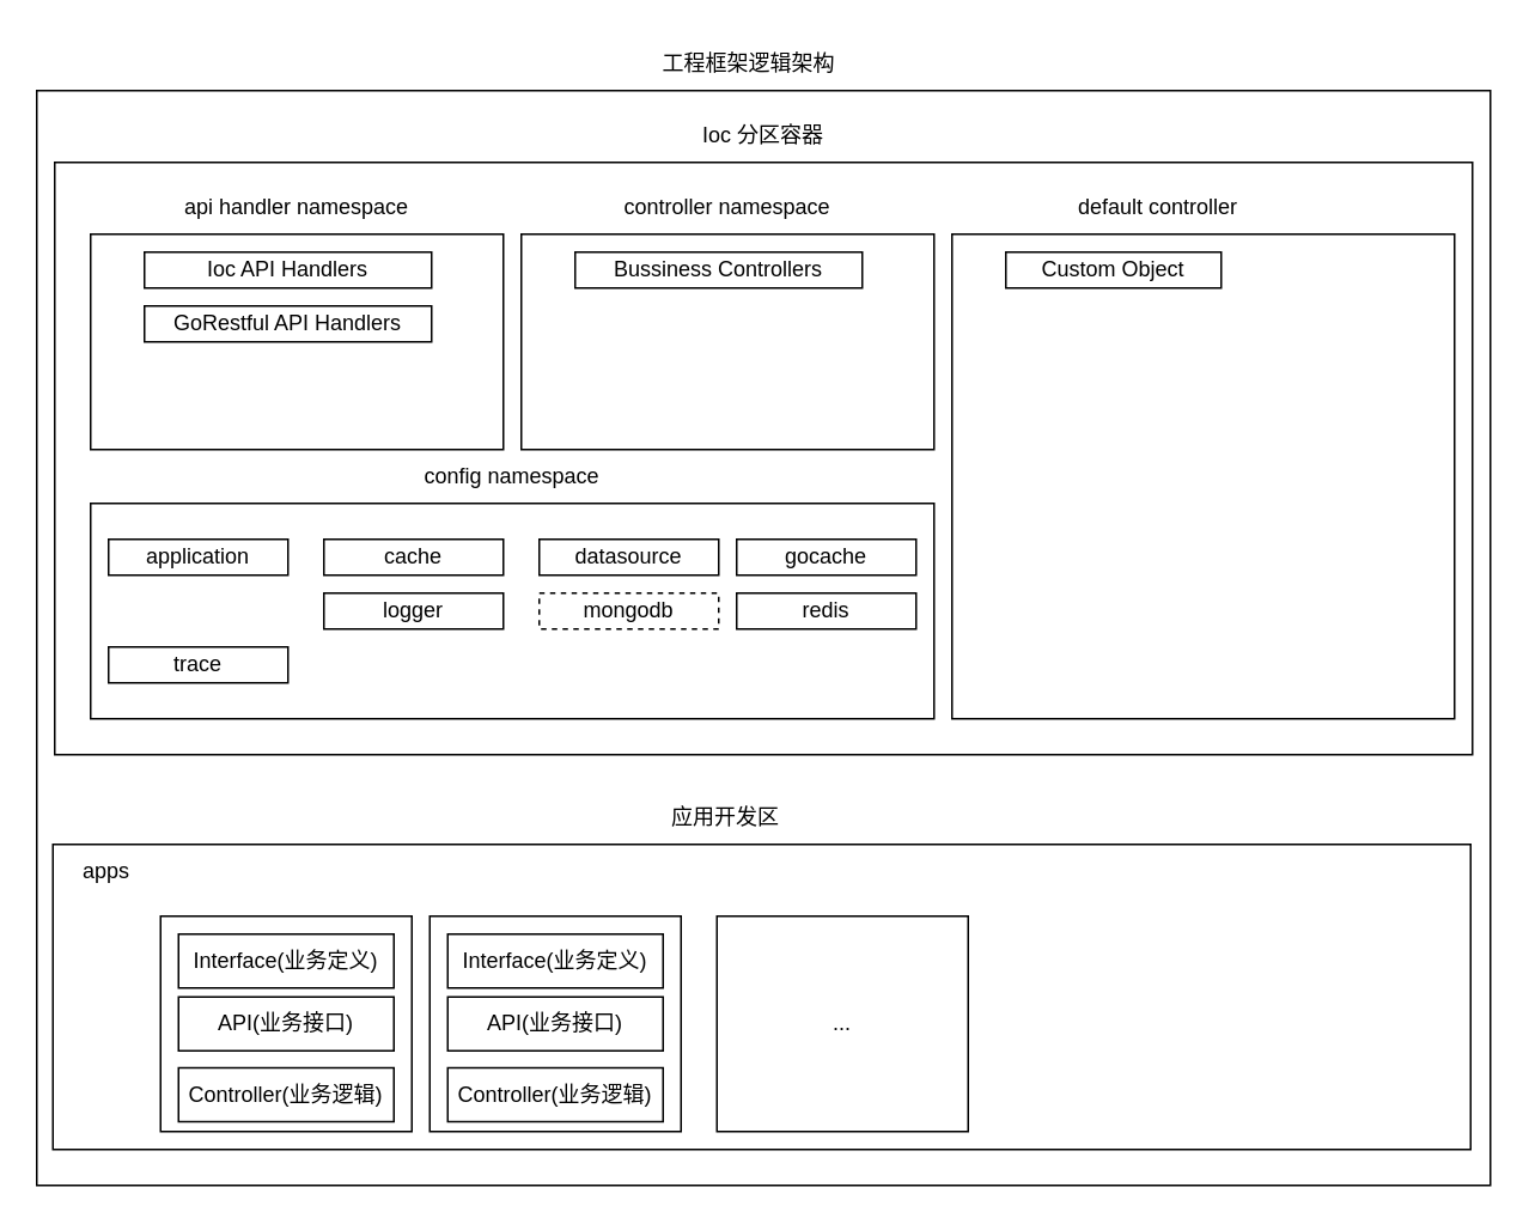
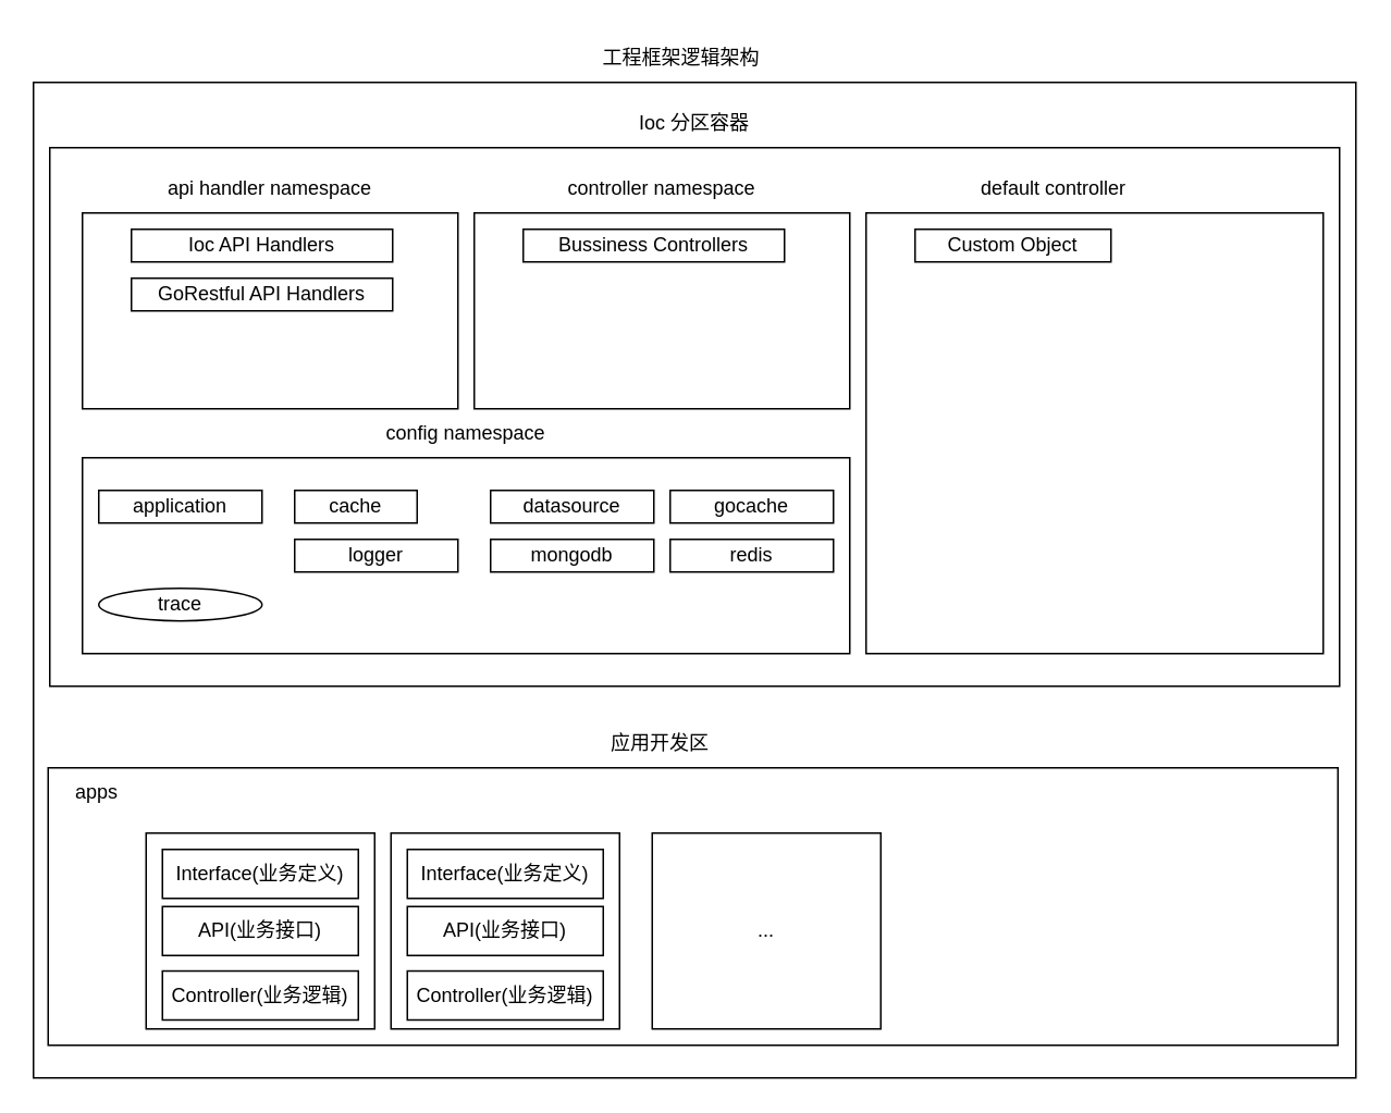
- <mxCell id="17" value="cache" style="rounded=0;whiteSpace=wrap;html=1;" vertex="1" parent="1"><mxGeometry x="180" y="300" width="100" height="20" as="geometry" /></mxCell>
+ <mxCell id="17" value="cache" style="rounded=0;whiteSpace=wrap;html=1;" vertex="1" parent="1"><mxGeometry x="180" y="300" width="75" height="20" as="geometry" /></mxCell>
- <mxCell id="21" value="mongodb" style="rounded=0;whiteSpace=wrap;html=1;dashed=1;" vertex="1" parent="1"><mxGeometry x="300" y="330" width="100" height="20" as="geometry" /></mxCell>
+ <mxCell id="21" value="mongodb" style="rounded=0;whiteSpace=wrap;html=1;" vertex="1" parent="1"><mxGeometry x="300" y="330" width="100" height="20" as="geometry" /></mxCell>
- <mxCell id="23" value="trace" style="rounded=0;whiteSpace=wrap;html=1;" vertex="1" parent="1"><mxGeometry x="60" y="360" width="100" height="20" as="geometry" /></mxCell>
+ <mxCell id="23" value="trace" style="ellipse;whiteSpace=wrap;html=1;" vertex="1" parent="1"><mxGeometry x="60" y="360" width="100" height="20" as="geometry" /></mxCell>
